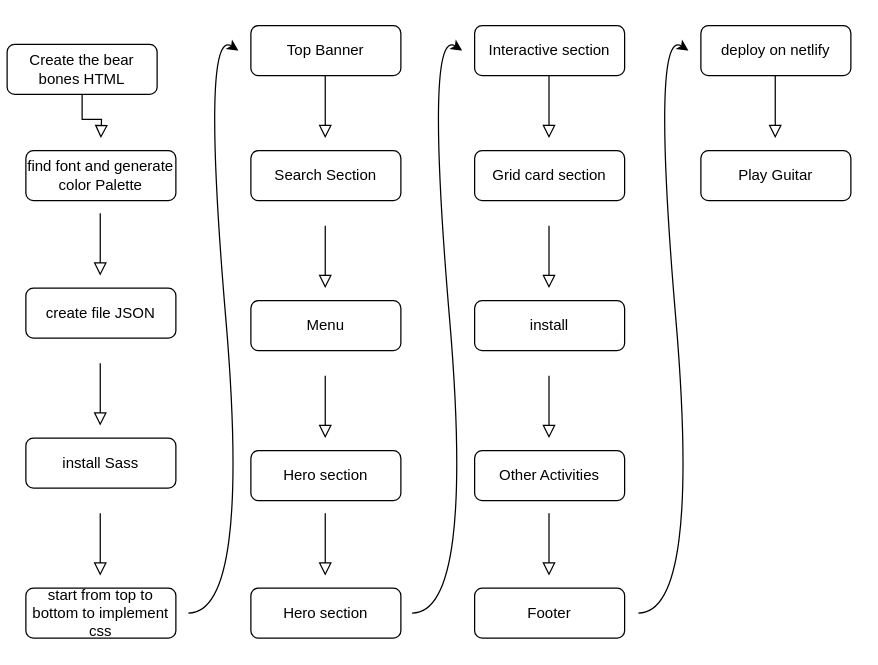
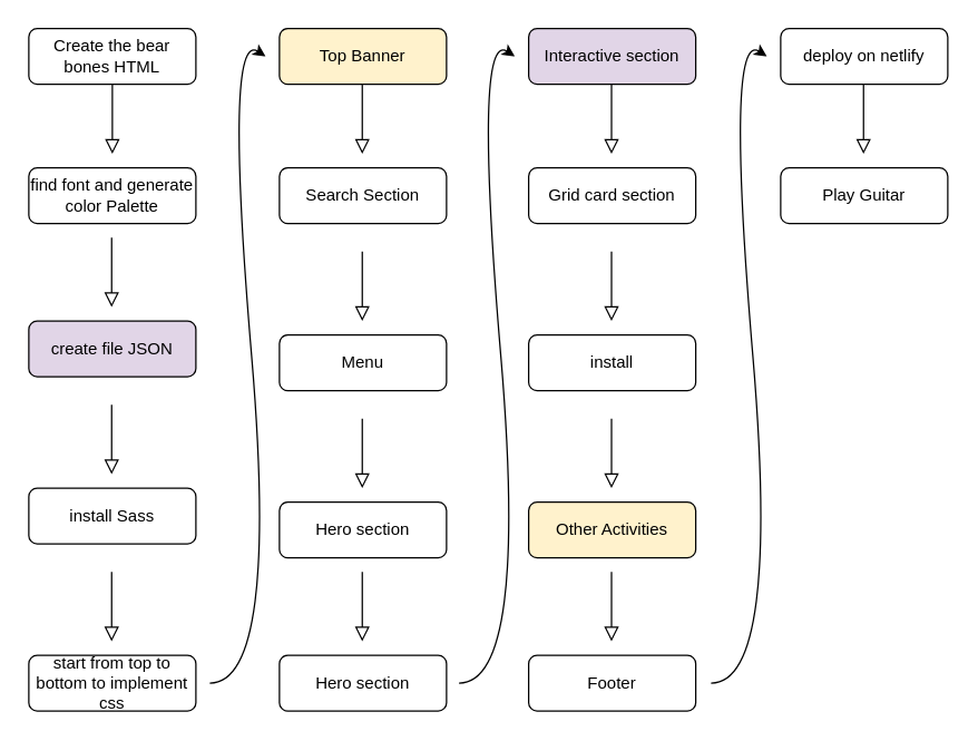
- <mxCell id="12" value="Top Banner" style="rounded=1;whiteSpace=wrap;html=1;fontSize=12;glass=0;strokeWidth=1;shadow=0;" vertex="1" parent="1"><mxGeometry x="200" y="20" width="120" height="40" as="geometry" /></mxCell>
+ <mxCell id="12" value="Top Banner" style="rounded=1;whiteSpace=wrap;html=1;fontSize=12;glass=0;strokeWidth=1;shadow=0;fillColor=#fff2cc;" vertex="1" parent="1"><mxGeometry x="200" y="20" width="120" height="40" as="geometry" /></mxCell>
- <mxCell id="22" value="Interactive section" style="rounded=1;whiteSpace=wrap;html=1;fontSize=12;glass=0;strokeWidth=1;shadow=0;" vertex="1" parent="1"><mxGeometry x="379" y="20" width="120" height="40" as="geometry" /></mxCell>
+ <mxCell id="22" value="Interactive section" style="rounded=1;whiteSpace=wrap;html=1;fontSize=12;glass=0;strokeWidth=1;shadow=0;fillColor=#e1d5e7;" vertex="1" parent="1"><mxGeometry x="379" y="20" width="120" height="40" as="geometry" /></mxCell>
- <mxCell id="3" value="Create the bear bones HTML" style="rounded=1;whiteSpace=wrap;html=1;fontSize=12;glass=0;strokeWidth=1;shadow=0;" parent="1" vertex="1"><mxGeometry x="5" y="35" width="120" height="40" as="geometry" /></mxCell>
+ <mxCell id="3" value="Create the bear bones HTML" style="rounded=1;whiteSpace=wrap;html=1;fontSize=12;glass=0;strokeWidth=1;shadow=0;" parent="1" vertex="1"><mxGeometry x="20" y="20" width="120" height="40" as="geometry" /></mxCell>
- <mxCell id="5" value="create file JSON" style="rounded=1;whiteSpace=wrap;html=1;fontSize=12;glass=0;strokeWidth=1;shadow=0;" parent="1" vertex="1"><mxGeometry x="20" y="230" width="120" height="40" as="geometry" /></mxCell>
+ <mxCell id="5" value="create file JSON" style="rounded=1;whiteSpace=wrap;html=1;fontSize=12;glass=0;strokeWidth=1;shadow=0;fillColor=#e1d5e7;" parent="1" vertex="1"><mxGeometry x="20" y="230" width="120" height="40" as="geometry" /></mxCell>
- <mxCell id="27" value="Other Activities" style="rounded=1;whiteSpace=wrap;html=1;fontSize=12;glass=0;strokeWidth=1;shadow=0;" vertex="1" parent="1"><mxGeometry x="379" y="360" width="120" height="40" as="geometry" /></mxCell>
+ <mxCell id="27" value="Other Activities" style="rounded=1;whiteSpace=wrap;html=1;fontSize=12;glass=0;strokeWidth=1;shadow=0;fillColor=#fff2cc;" vertex="1" parent="1"><mxGeometry x="379" y="360" width="120" height="40" as="geometry" /></mxCell>
